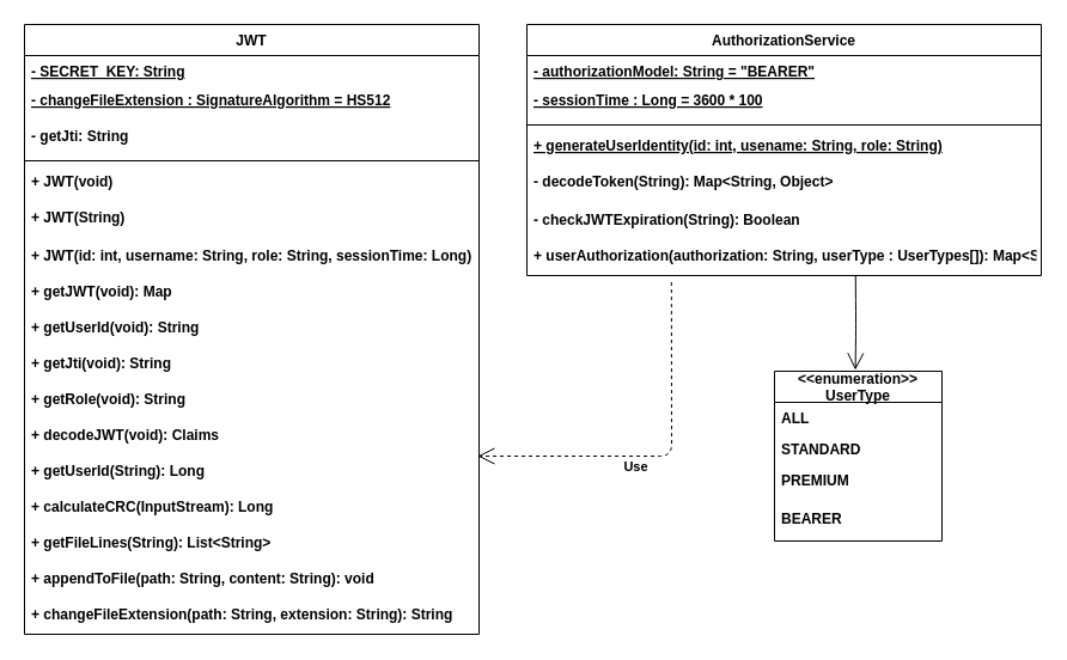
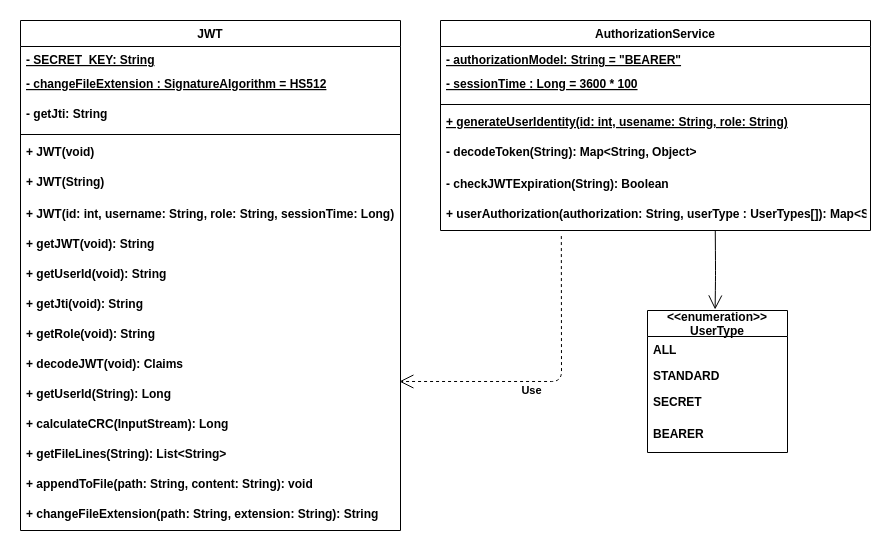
- <mxCell id="10" value="+ getJWT(void): Map" style="text;strokeColor=none;fillColor=none;align=left;verticalAlign=top;spacingLeft=4;spacingRight=4;overflow=hidden;rotatable=0;points=[[0,0.5],[1,0.5]];portConstraint=eastwest;fontStyle=1" parent="2" vertex="1"><mxGeometry y="210" width="380" height="30" as="geometry" /></mxCell>
+ <mxCell id="10" value="+ getJWT(void): String" style="text;strokeColor=none;fillColor=none;align=left;verticalAlign=top;spacingLeft=4;spacingRight=4;overflow=hidden;rotatable=0;points=[[0,0.5],[1,0.5]];portConstraint=eastwest;fontStyle=1" parent="2" vertex="1"><mxGeometry y="210" width="380" height="30" as="geometry" /></mxCell>
- <mxCell id="31" value="PREMIUM" style="text;strokeColor=none;fillColor=none;align=left;verticalAlign=top;spacingLeft=4;spacingRight=4;overflow=hidden;rotatable=0;points=[[0,0.5],[1,0.5]];portConstraint=eastwest;fontStyle=1" parent="28" vertex="1"><mxGeometry y="78" width="140" height="32" as="geometry" /></mxCell>
+ <mxCell id="31" value="SECRET" style="text;strokeColor=none;fillColor=none;align=left;verticalAlign=top;spacingLeft=4;spacingRight=4;overflow=hidden;rotatable=0;points=[[0,0.5],[1,0.5]];portConstraint=eastwest;fontStyle=1" parent="28" vertex="1"><mxGeometry y="78" width="140" height="32" as="geometry" /></mxCell>
